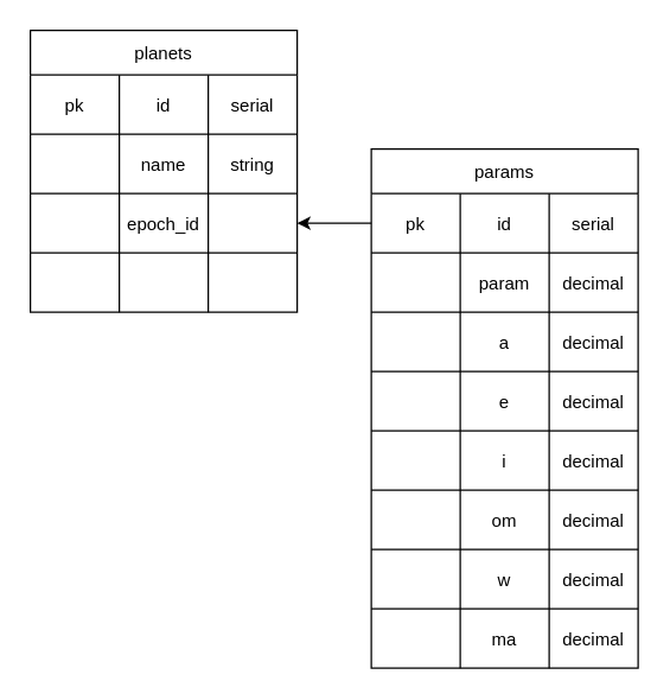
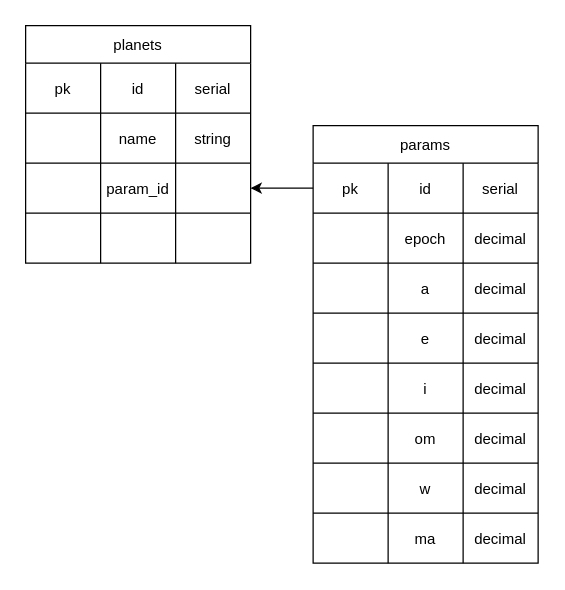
- <mxCell id="14" value="epoch_id" style="shape=partialRectangle;connectable=0;overflow=hidden;fillColor=none;top=0;left=0;bottom=0;right=0;pointerEvents=1;labelBackgroundColor=default;" parent="12" vertex="1"><mxGeometry x="60" width="60" height="40" as="geometry"><mxRectangle width="60" height="40" as="alternateBounds" /></mxGeometry></mxCell>
+ <mxCell id="14" value="param_id" style="shape=partialRectangle;connectable=0;overflow=hidden;fillColor=none;top=0;left=0;bottom=0;right=0;pointerEvents=1;labelBackgroundColor=default;" parent="12" vertex="1"><mxGeometry x="60" width="60" height="40" as="geometry"><mxRectangle width="60" height="40" as="alternateBounds" /></mxGeometry></mxCell>
- <mxCell id="27" value="param" style="shape=partialRectangle;connectable=0;overflow=hidden;fillColor=none;top=0;left=0;bottom=0;right=0;pointerEvents=1;labelBackgroundColor=default;" parent="25" vertex="1"><mxGeometry x="60" width="60" height="40" as="geometry"><mxRectangle width="60" height="40" as="alternateBounds" /></mxGeometry></mxCell>
+ <mxCell id="27" value="epoch" style="shape=partialRectangle;connectable=0;overflow=hidden;fillColor=none;top=0;left=0;bottom=0;right=0;pointerEvents=1;labelBackgroundColor=default;" parent="25" vertex="1"><mxGeometry x="60" width="60" height="40" as="geometry"><mxRectangle width="60" height="40" as="alternateBounds" /></mxGeometry></mxCell>
